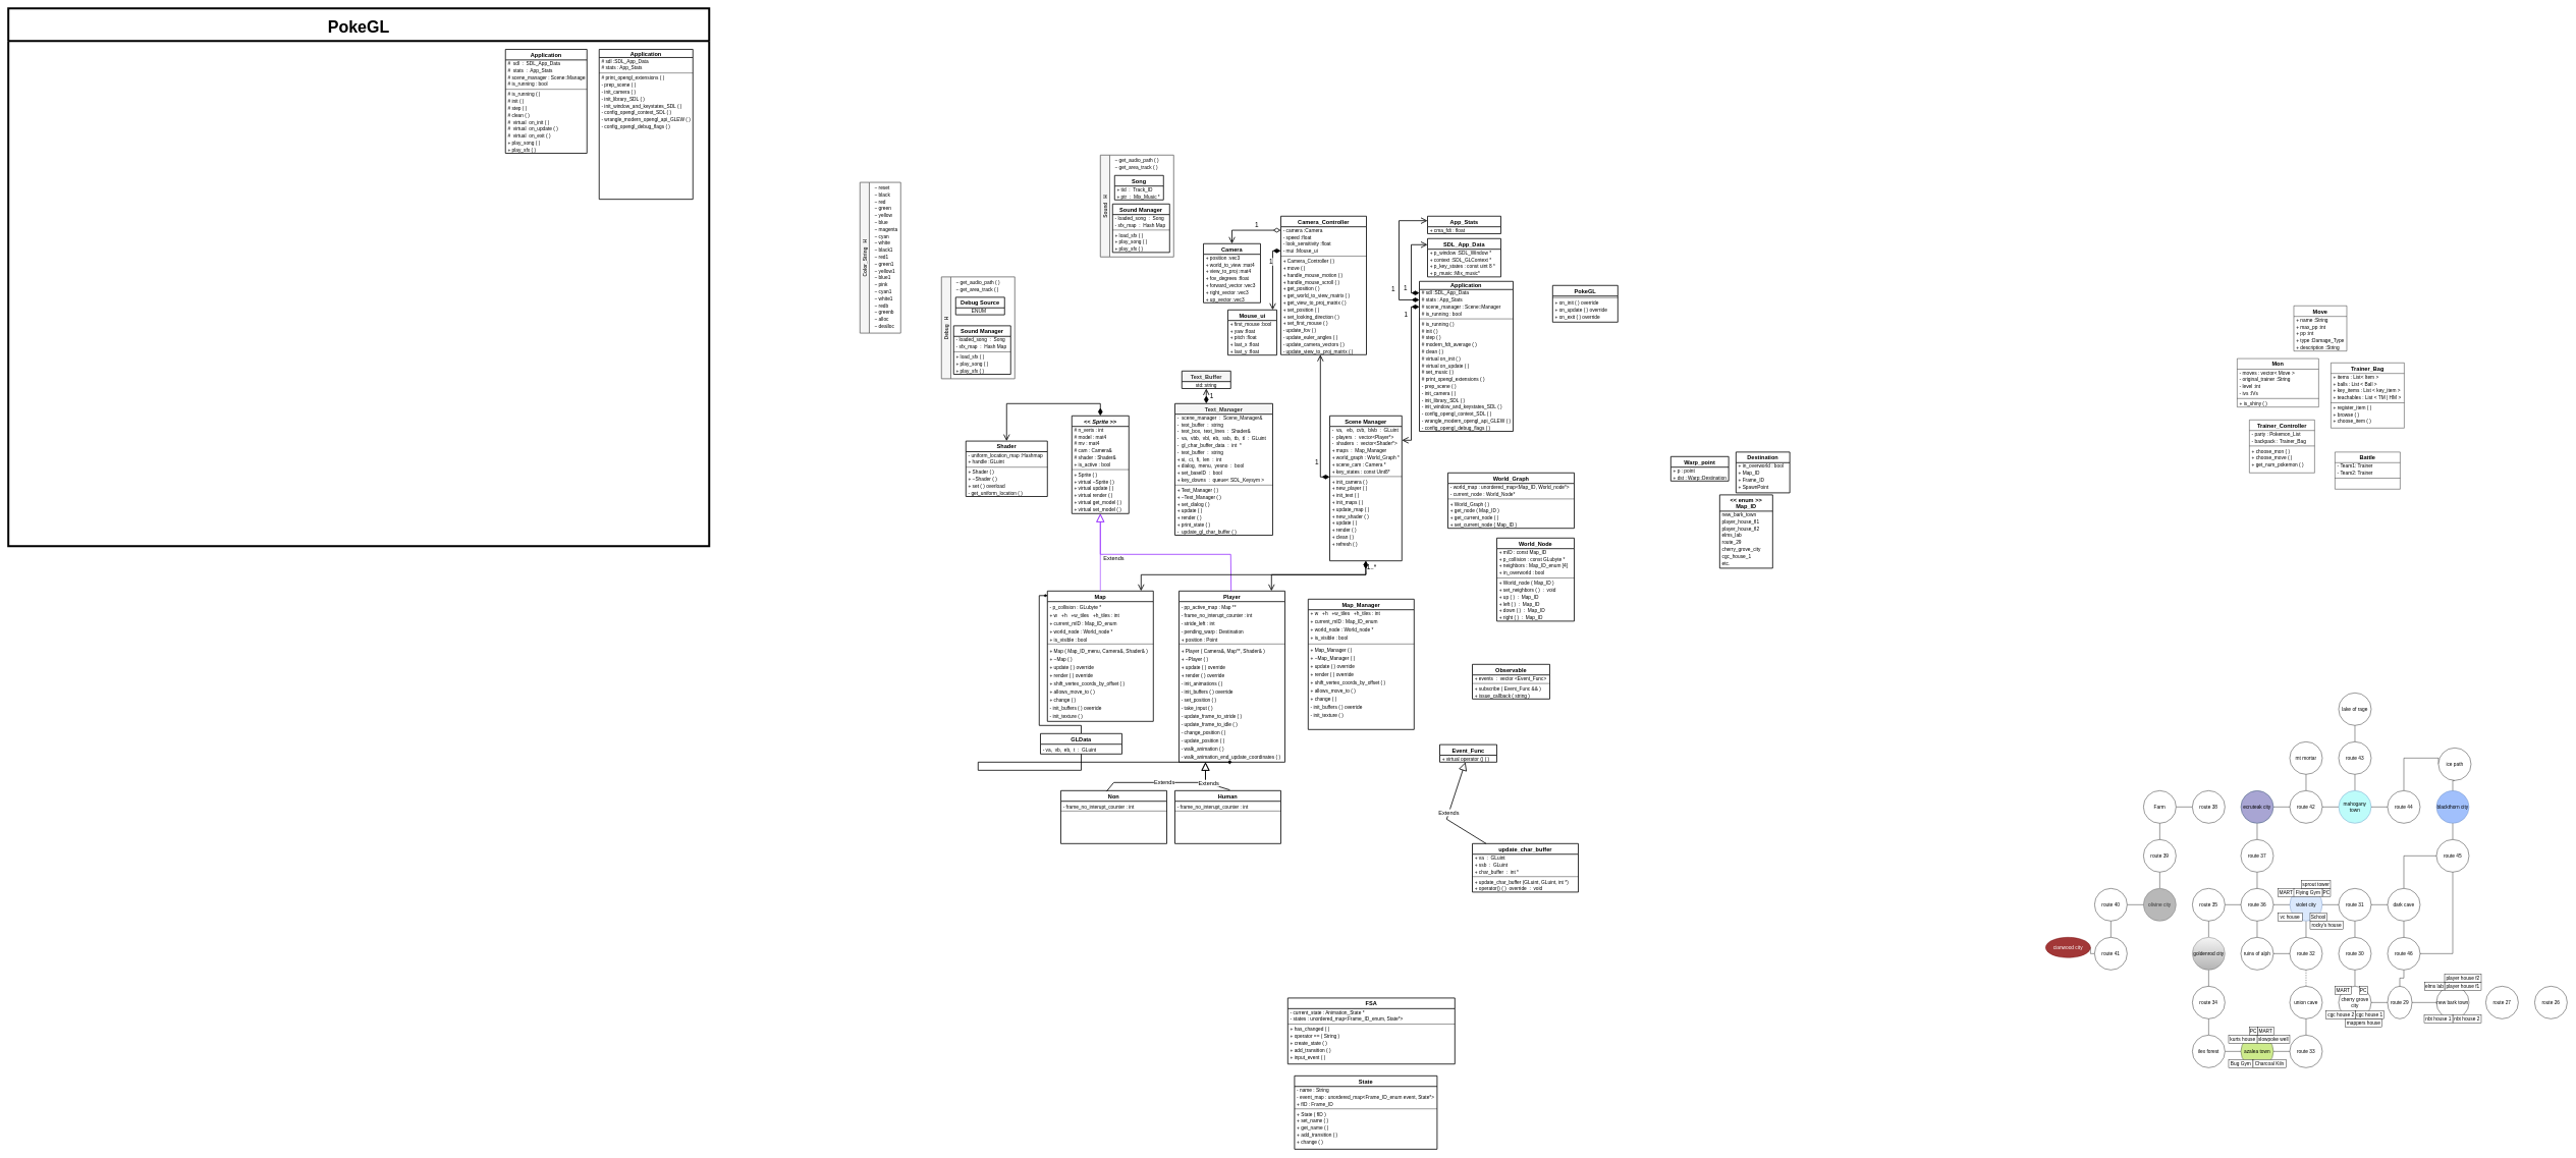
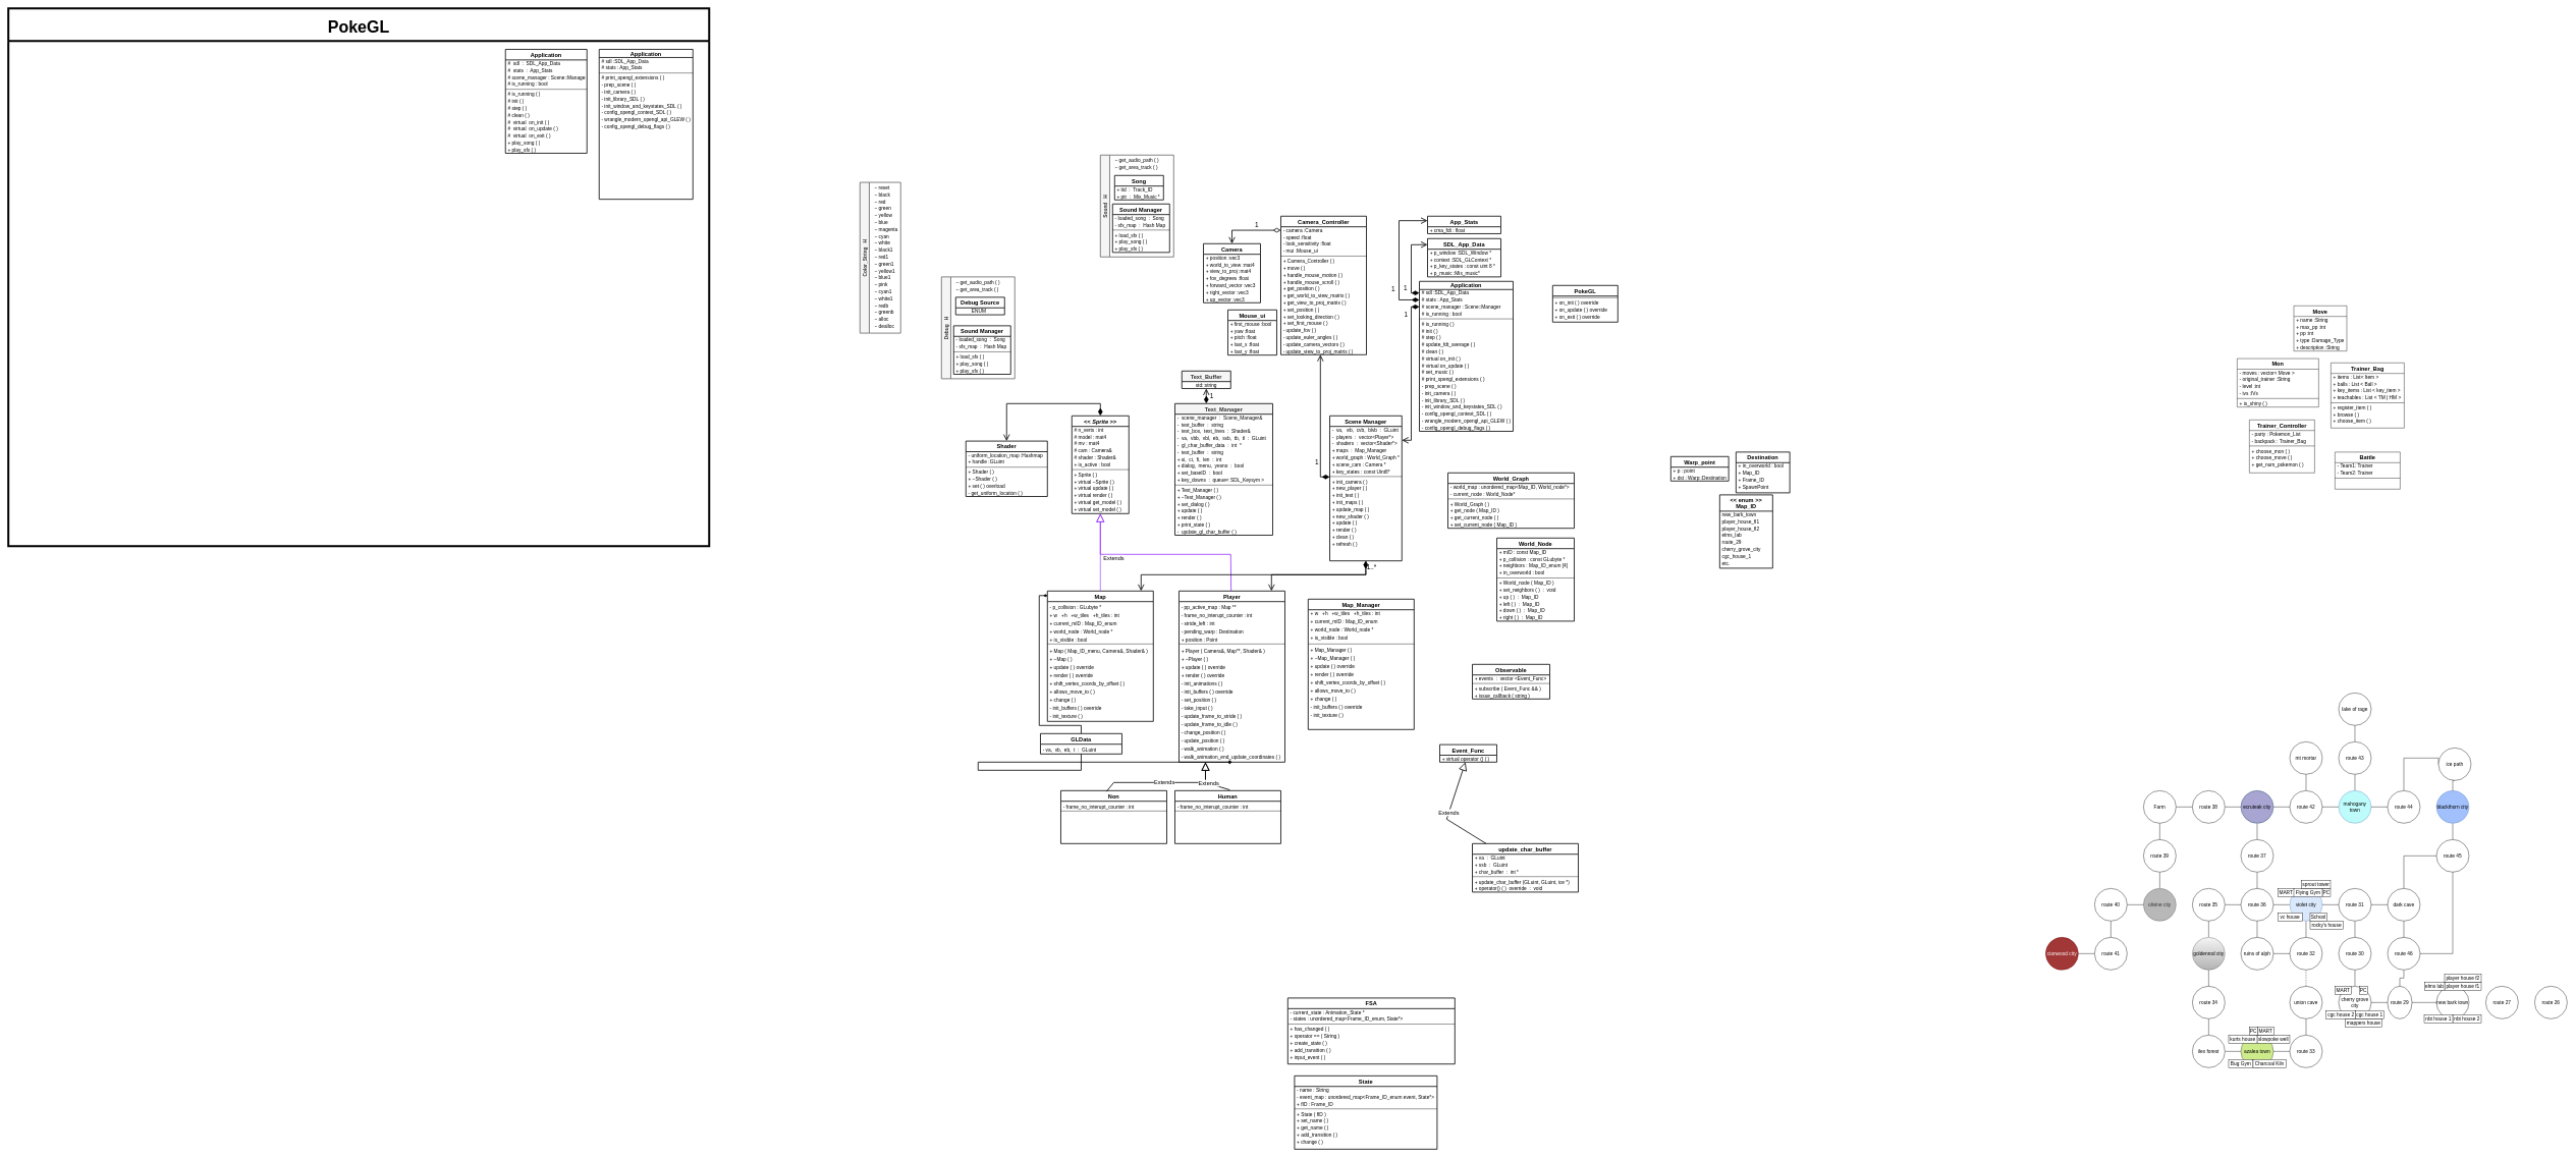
- <mxCell id="352" value="1" style="endArrow=open;html=1;endSize=12;startArrow=diamondThin;startSize=14;startFill=1;edgeStyle=orthogonalEdgeStyle;align=left;verticalAlign=middle;rounded=0;fontSize=16;strokeWidth=2;exitX=0;exitY=0.25;exitDx=0;exitDy=0;" parent="1" source="155" target="175" edge="1"><mxGeometry x="-0.434" y="-10" relative="1" as="geometry"><mxPoint x="2993" y="801.5" as="sourcePoint" /><mxPoint x="3123" y="751.5" as="targetPoint" /><Array as="points"><mxPoint x="3123" y="614.5" /></Array><mxPoint as="offset" /></mxGeometry></mxCell>
- <mxCell id="81" value="# modern_fdt_average ( )" style="text;align=left;verticalAlign=middle;spacingLeft=4;spacingRight=4;overflow=hidden;rotatable=0;points=[[0,0.5],[1,0.5]];portConstraint=eastwest;fontStyle=0;" parent="72" vertex="1"><mxGeometry y="147" width="230" height="17" as="geometry" /></mxCell>
+ <mxCell id="81" value="# update_fdt_average ( )" style="text;align=left;verticalAlign=middle;spacingLeft=4;spacingRight=4;overflow=hidden;rotatable=0;points=[[0,0.5],[1,0.5]];portConstraint=eastwest;fontStyle=0;" parent="72" vertex="1"><mxGeometry y="147" width="230" height="17" as="geometry" /></mxCell>
+ <mxCell id="277" style="edgeStyle=orthogonalEdgeStyle;rounded=0;orthogonalLoop=1;jettySize=auto;html=1;exitX=0;exitY=0.5;exitDx=0;exitDy=0;entryX=1;entryY=0.5;entryDx=0;entryDy=0;startArrow=none;startFill=0;endArrow=none;endFill=0;" parent="1" source="279" target="281" edge="1"><mxGeometry relative="1" as="geometry" /></mxCell>
- <mxCell id="441" value="+ update_char_buffer (GLuint, GLuint, int *)" style="text;strokeColor=none;fillColor=none;align=left;verticalAlign=middle;spacingLeft=4;spacingRight=4;overflow=hidden;rotatable=0;points=[[0,0.5],[1,0.5]];portConstraint=eastwest;fontSize=12;" parent="436" vertex="1"><mxGeometry y="85" width="260" height="17" as="geometry" /></mxCell>
+ <mxCell id="441" value="+ update_char_buffer (GLuint, GLuint, ice *)" style="text;strokeColor=none;fillColor=none;align=left;verticalAlign=middle;spacingLeft=4;spacingRight=4;overflow=hidden;rotatable=0;points=[[0,0.5],[1,0.5]];portConstraint=eastwest;fontSize=12;" parent="436" vertex="1"><mxGeometry y="85" width="260" height="17" as="geometry" /></mxCell>
- <mxCell id="292" value="cianwood city" style="ellipse;whiteSpace=wrap;html=1;aspect=fixed;fillColor=#A23737;strokeColor=#6F0000;fontColor=#ffffff;" parent="1" vertex="1"><mxGeometry x="5020" y="2300" width="110" height="50" as="geometry" /></mxCell>
+ <mxCell id="292" value="cianwood city" style="ellipse;whiteSpace=wrap;html=1;aspect=fixed;fillColor=#A23737;strokeColor=#6F0000;fontColor=#ffffff;" parent="1" vertex="1"><mxGeometry x="5020" y="2300" width="80" height="80" as="geometry" /></mxCell>
